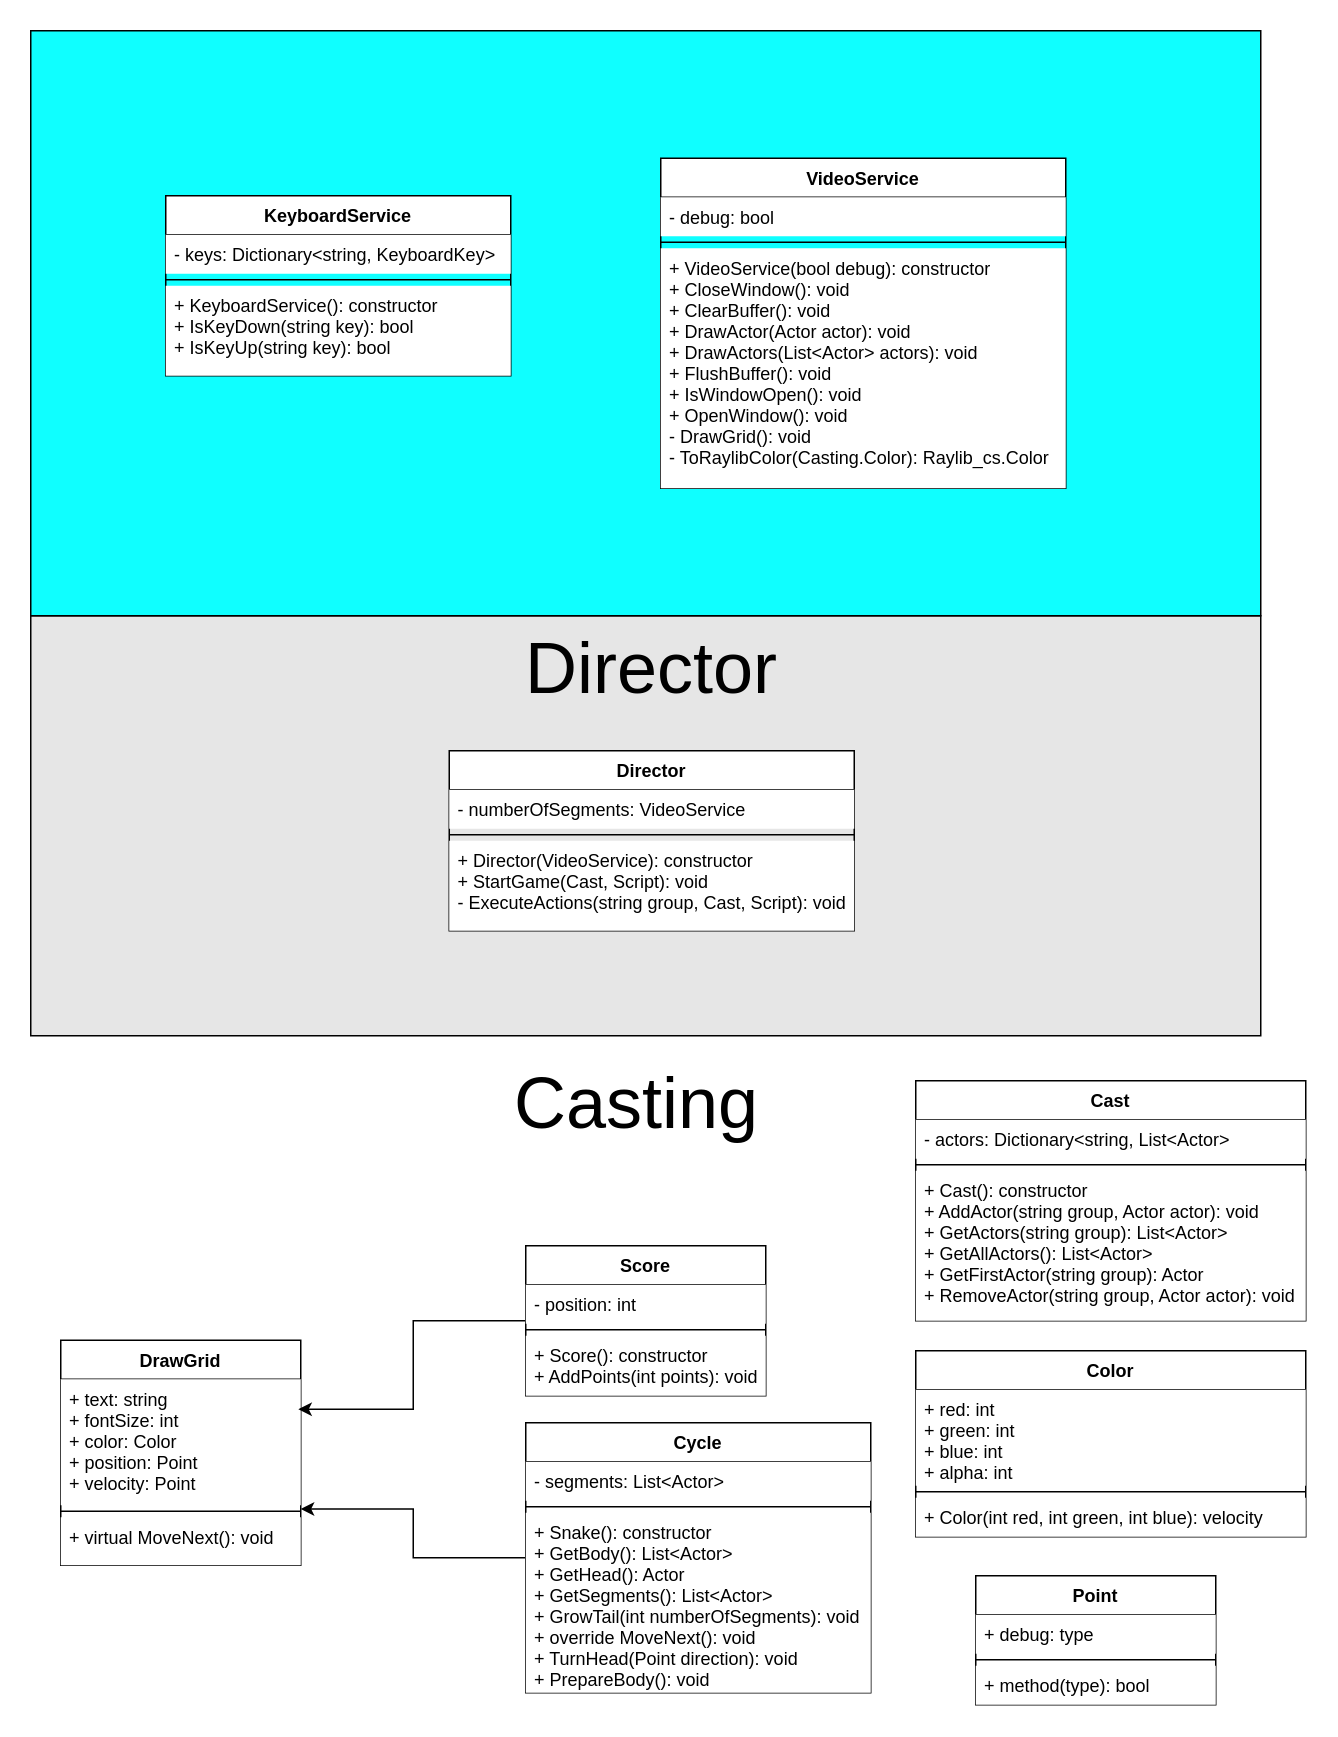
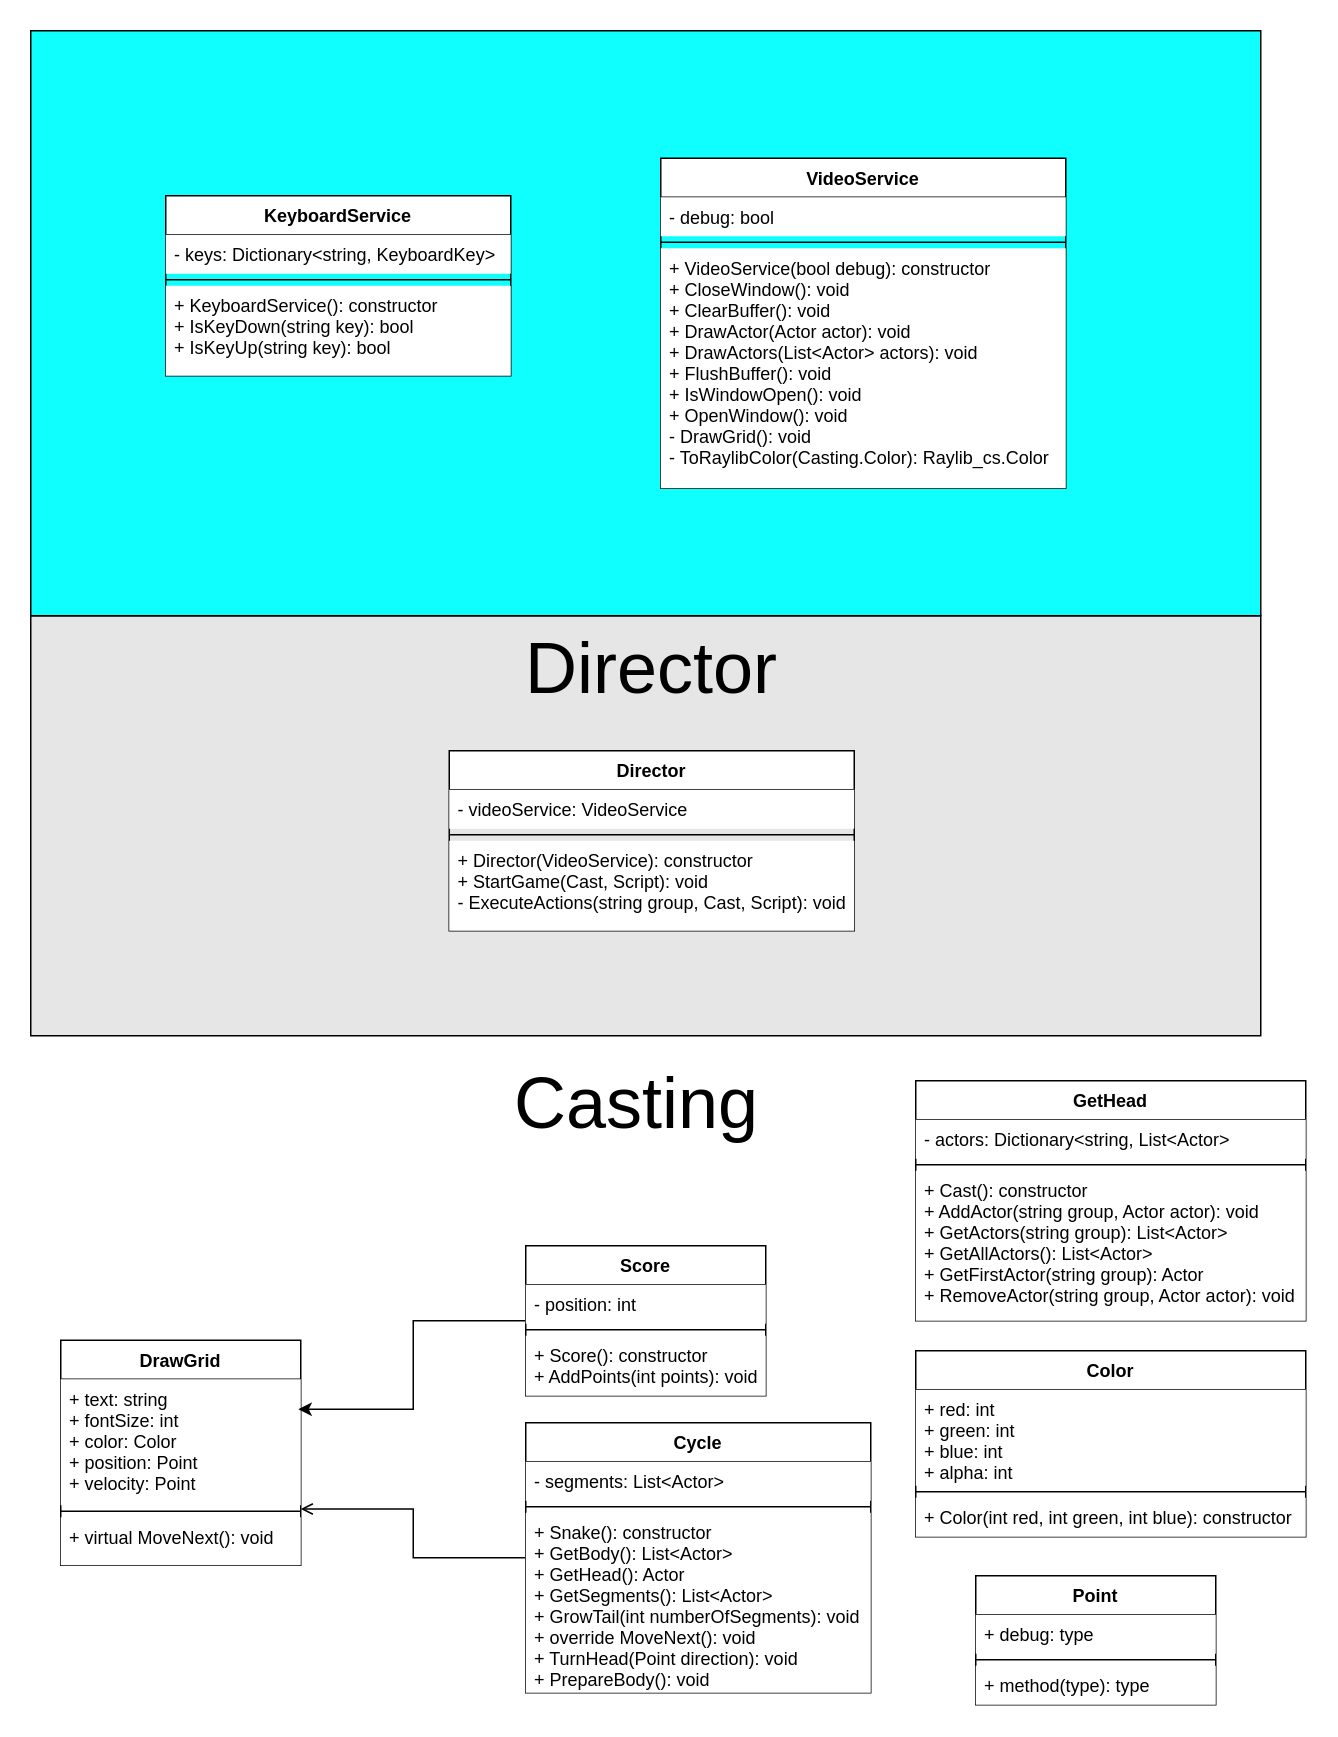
- <mxCell id="13" value="- numberOfSegments: VideoService" style="text;strokeColor=none;fillColor=#FFFFFF;align=left;verticalAlign=top;spacingLeft=4;spacingRight=4;overflow=hidden;rotatable=0;points=[[0,0.5],[1,0.5]];portConstraint=eastwest;" vertex="1" parent="12"><mxGeometry y="26" width="270" height="26" as="geometry" /></mxCell>
+ <mxCell id="13" value="- videoService: VideoService" style="text;strokeColor=none;fillColor=#FFFFFF;align=left;verticalAlign=top;spacingLeft=4;spacingRight=4;overflow=hidden;rotatable=0;points=[[0,0.5],[1,0.5]];portConstraint=eastwest;" vertex="1" parent="12"><mxGeometry y="26" width="270" height="26" as="geometry" /></mxCell>
- <mxCell id="40" value="Cast" style="swimlane;fontStyle=1;align=center;verticalAlign=top;childLayout=stackLayout;horizontal=1;startSize=26;horizontalStack=0;resizeParent=1;resizeParentMax=0;resizeLast=0;collapsible=1;marginBottom=0;fontSize=12;fillColor=#FFFFFF;" vertex="1" parent="1"><mxGeometry x="610" y="720" width="260" height="160" as="geometry" /></mxCell>
+ <mxCell id="40" value="GetHead" style="swimlane;fontStyle=1;align=center;verticalAlign=top;childLayout=stackLayout;horizontal=1;startSize=26;horizontalStack=0;resizeParent=1;resizeParentMax=0;resizeLast=0;collapsible=1;marginBottom=0;fontSize=12;fillColor=#FFFFFF;" vertex="1" parent="1"><mxGeometry x="610" y="720" width="260" height="160" as="geometry" /></mxCell>
- <mxCell id="22" style="edgeStyle=orthogonalEdgeStyle;rounded=0;orthogonalLoop=1;jettySize=auto;html=1;exitX=0;exitY=0.5;exitDx=0;exitDy=0;entryX=1;entryY=0.75;entryDx=0;entryDy=0;fontSize=12;" edge="1" parent="1" source="23" target="16"><mxGeometry relative="1" as="geometry" /></mxCell>
+ <mxCell id="22" style="edgeStyle=orthogonalEdgeStyle;rounded=0;orthogonalLoop=1;jettySize=auto;html=1;exitX=0;exitY=0.5;exitDx=0;exitDy=0;entryX=1;entryY=0.75;entryDx=0;entryDy=0;fontSize=12;endArrow=open;" edge="1" parent="1" source="23" target="16"><mxGeometry relative="1" as="geometry" /></mxCell>
- <mxCell id="39" value="+ Color(int red, int green, int blue): velocity" style="text;strokeColor=none;fillColor=#FFFFFF;align=left;verticalAlign=top;spacingLeft=4;spacingRight=4;overflow=hidden;rotatable=0;points=[[0,0.5],[1,0.5]];portConstraint=eastwest;fontSize=12;" vertex="1" parent="36"><mxGeometry y="98" width="260" height="26" as="geometry" /></mxCell>
+ <mxCell id="39" value="+ Color(int red, int green, int blue): constructor" style="text;strokeColor=none;fillColor=#FFFFFF;align=left;verticalAlign=top;spacingLeft=4;spacingRight=4;overflow=hidden;rotatable=0;points=[[0,0.5],[1,0.5]];portConstraint=eastwest;fontSize=12;" vertex="1" parent="36"><mxGeometry y="98" width="260" height="26" as="geometry" /></mxCell>
- <mxCell id="35" value="+ method(type): bool" style="text;strokeColor=none;fillColor=#FFFFFF;align=left;verticalAlign=top;spacingLeft=4;spacingRight=4;overflow=hidden;rotatable=0;points=[[0,0.5],[1,0.5]];portConstraint=eastwest;fontSize=12;" vertex="1" parent="32"><mxGeometry y="60" width="160" height="26" as="geometry" /></mxCell>
+ <mxCell id="35" value="+ method(type): type" style="text;strokeColor=none;fillColor=#FFFFFF;align=left;verticalAlign=top;spacingLeft=4;spacingRight=4;overflow=hidden;rotatable=0;points=[[0,0.5],[1,0.5]];portConstraint=eastwest;fontSize=12;" vertex="1" parent="32"><mxGeometry y="60" width="160" height="26" as="geometry" /></mxCell>
